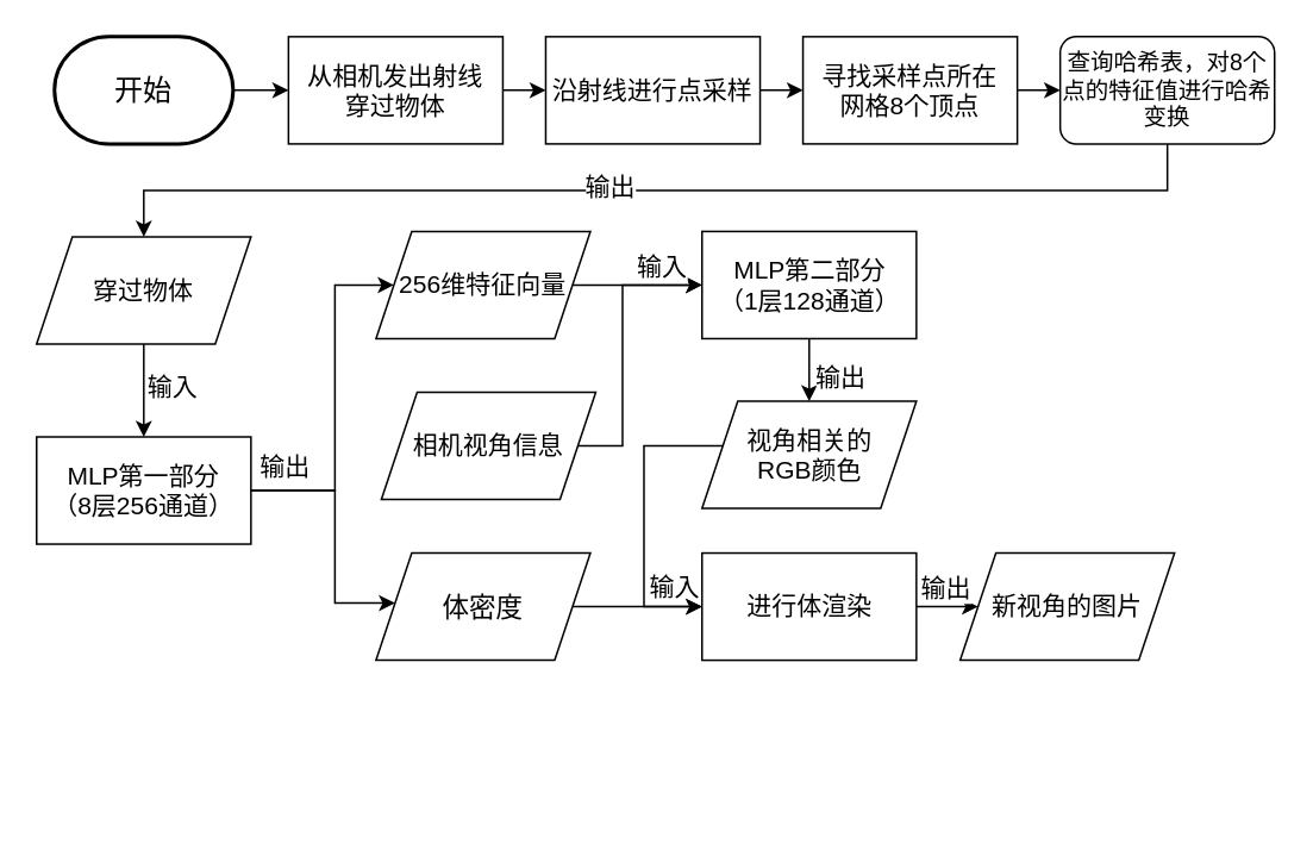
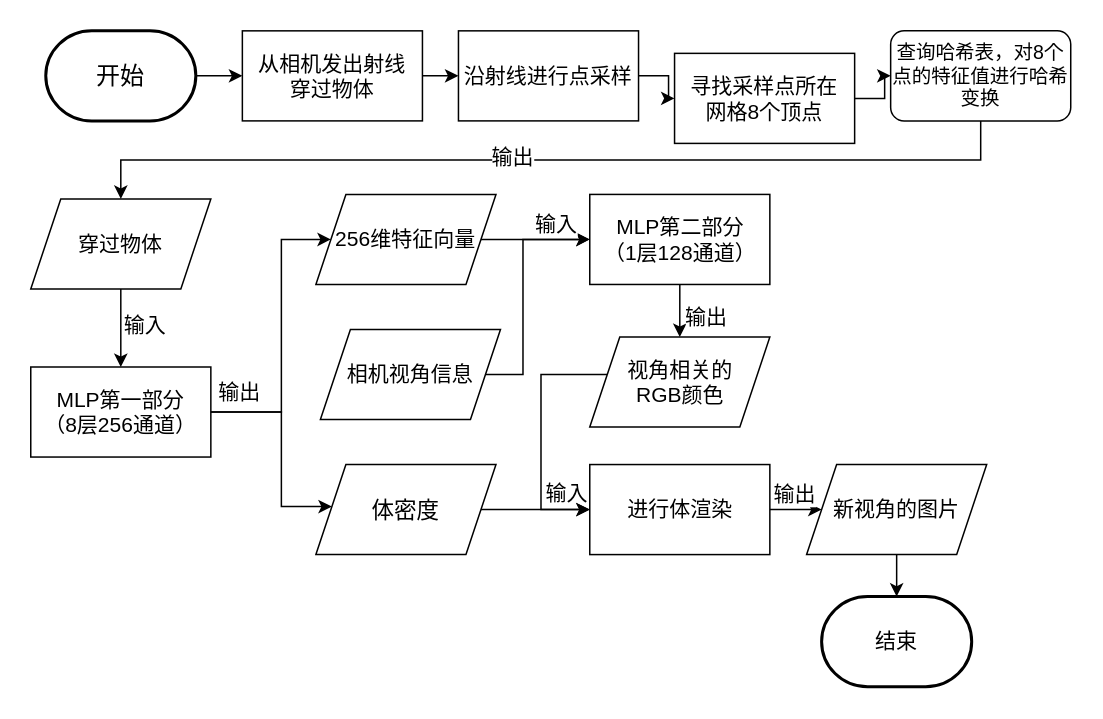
- <mxCell id="9" value="&lt;font style=&quot;font-size: 14px;&quot;&gt;寻找采样点所在&lt;/font&gt;&lt;div&gt;&lt;font style=&quot;font-size: 14px;&quot;&gt;网格8个顶点&lt;/font&gt;&lt;/div&gt;" style="rounded=0;whiteSpace=wrap;html=1;" vertex="1" parent="1"><mxGeometry x="449" y="20" width="120" height="60" as="geometry" /></mxCell>
+ <mxCell id="9" value="&lt;font style=&quot;font-size: 14px;&quot;&gt;寻找采样点所在&lt;/font&gt;&lt;div&gt;&lt;font style=&quot;font-size: 14px;&quot;&gt;网格8个顶点&lt;/font&gt;&lt;/div&gt;" style="rounded=0;whiteSpace=wrap;html=1;" vertex="1" parent="1"><mxGeometry x="449" y="35" width="120" height="60" as="geometry" /></mxCell>
+ <mxCell id="36" style="edgeStyle=orthogonalEdgeStyle;rounded=0;orthogonalLoop=1;jettySize=auto;html=1;exitX=0.5;exitY=1;exitDx=0;exitDy=0;" edge="1" parent="1" source="37" target="38"><mxGeometry relative="1" as="geometry" /></mxCell>
+ <mxCell id="38" value="&lt;font style=&quot;font-size: 14px;&quot;&gt;结束&lt;/font&gt;" style="strokeWidth=2;html=1;shape=mxgraph.flowchart.terminator;whiteSpace=wrap;" vertex="1" parent="1"><mxGeometry x="547" y="397" width="100" height="60" as="geometry" /></mxCell>
